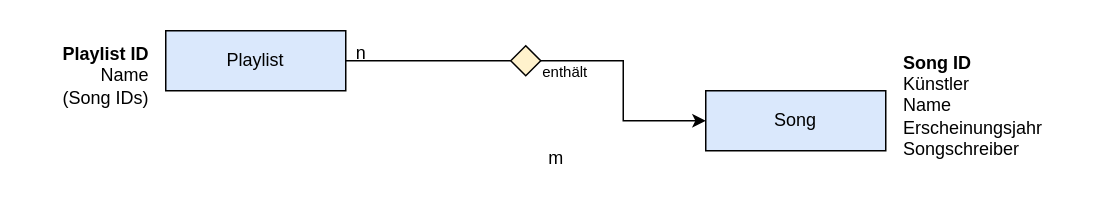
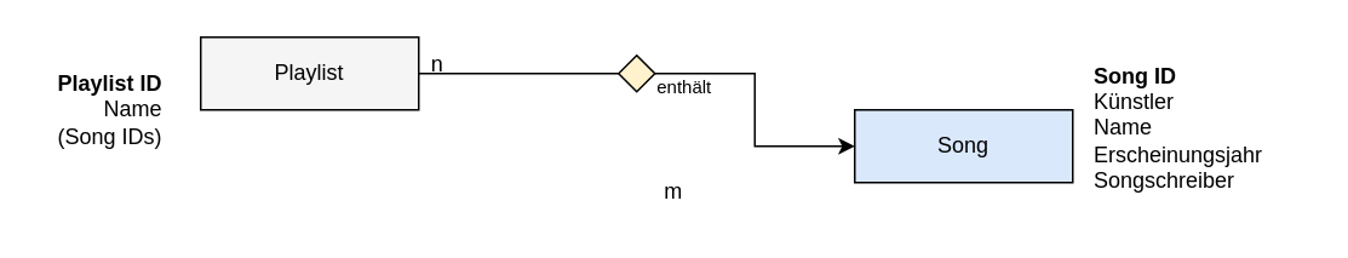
- <mxCell id="5" value="Playlist" style="rounded=0;whiteSpace=wrap;html=1;fillColor=#dae8fc;strokeColor=#000000;" parent="1" vertex="1"><mxGeometry x="110" y="20" width="120" height="40" as="geometry" /></mxCell>
+ <mxCell id="5" value="Playlist" style="rounded=0;whiteSpace=wrap;html=1;fillColor=#f5f5f5;strokeColor=#000000;" parent="1" vertex="1"><mxGeometry x="110" y="20" width="120" height="40" as="geometry" /></mxCell>
- <mxCell id="6" value="&lt;div&gt;&lt;b&gt;Playlist ID&lt;/b&gt;&lt;/div&gt;&lt;div&gt;Name&lt;/div&gt;&lt;div&gt;(Song IDs)&lt;br&gt;&lt;/div&gt;" style="text;html=1;align=right;verticalAlign=middle;resizable=0;points=[];autosize=1;strokeColor=none;fillColor=none;" parent="1" vertex="1"><mxGeometry x="20" y="20" width="80" height="60" as="geometry" /></mxCell>
+ <mxCell id="6" value="&lt;div&gt;&lt;b&gt;Playlist ID&lt;/b&gt;&lt;/div&gt;&lt;div&gt;Name&lt;/div&gt;&lt;div&gt;(Song IDs)&lt;br&gt;&lt;/div&gt;" style="text;html=1;align=right;verticalAlign=middle;resizable=0;points=[];autosize=1;strokeColor=none;fillColor=none;" parent="1" vertex="1"><mxGeometry x="10" y="30" width="80" height="60" as="geometry" /></mxCell>
